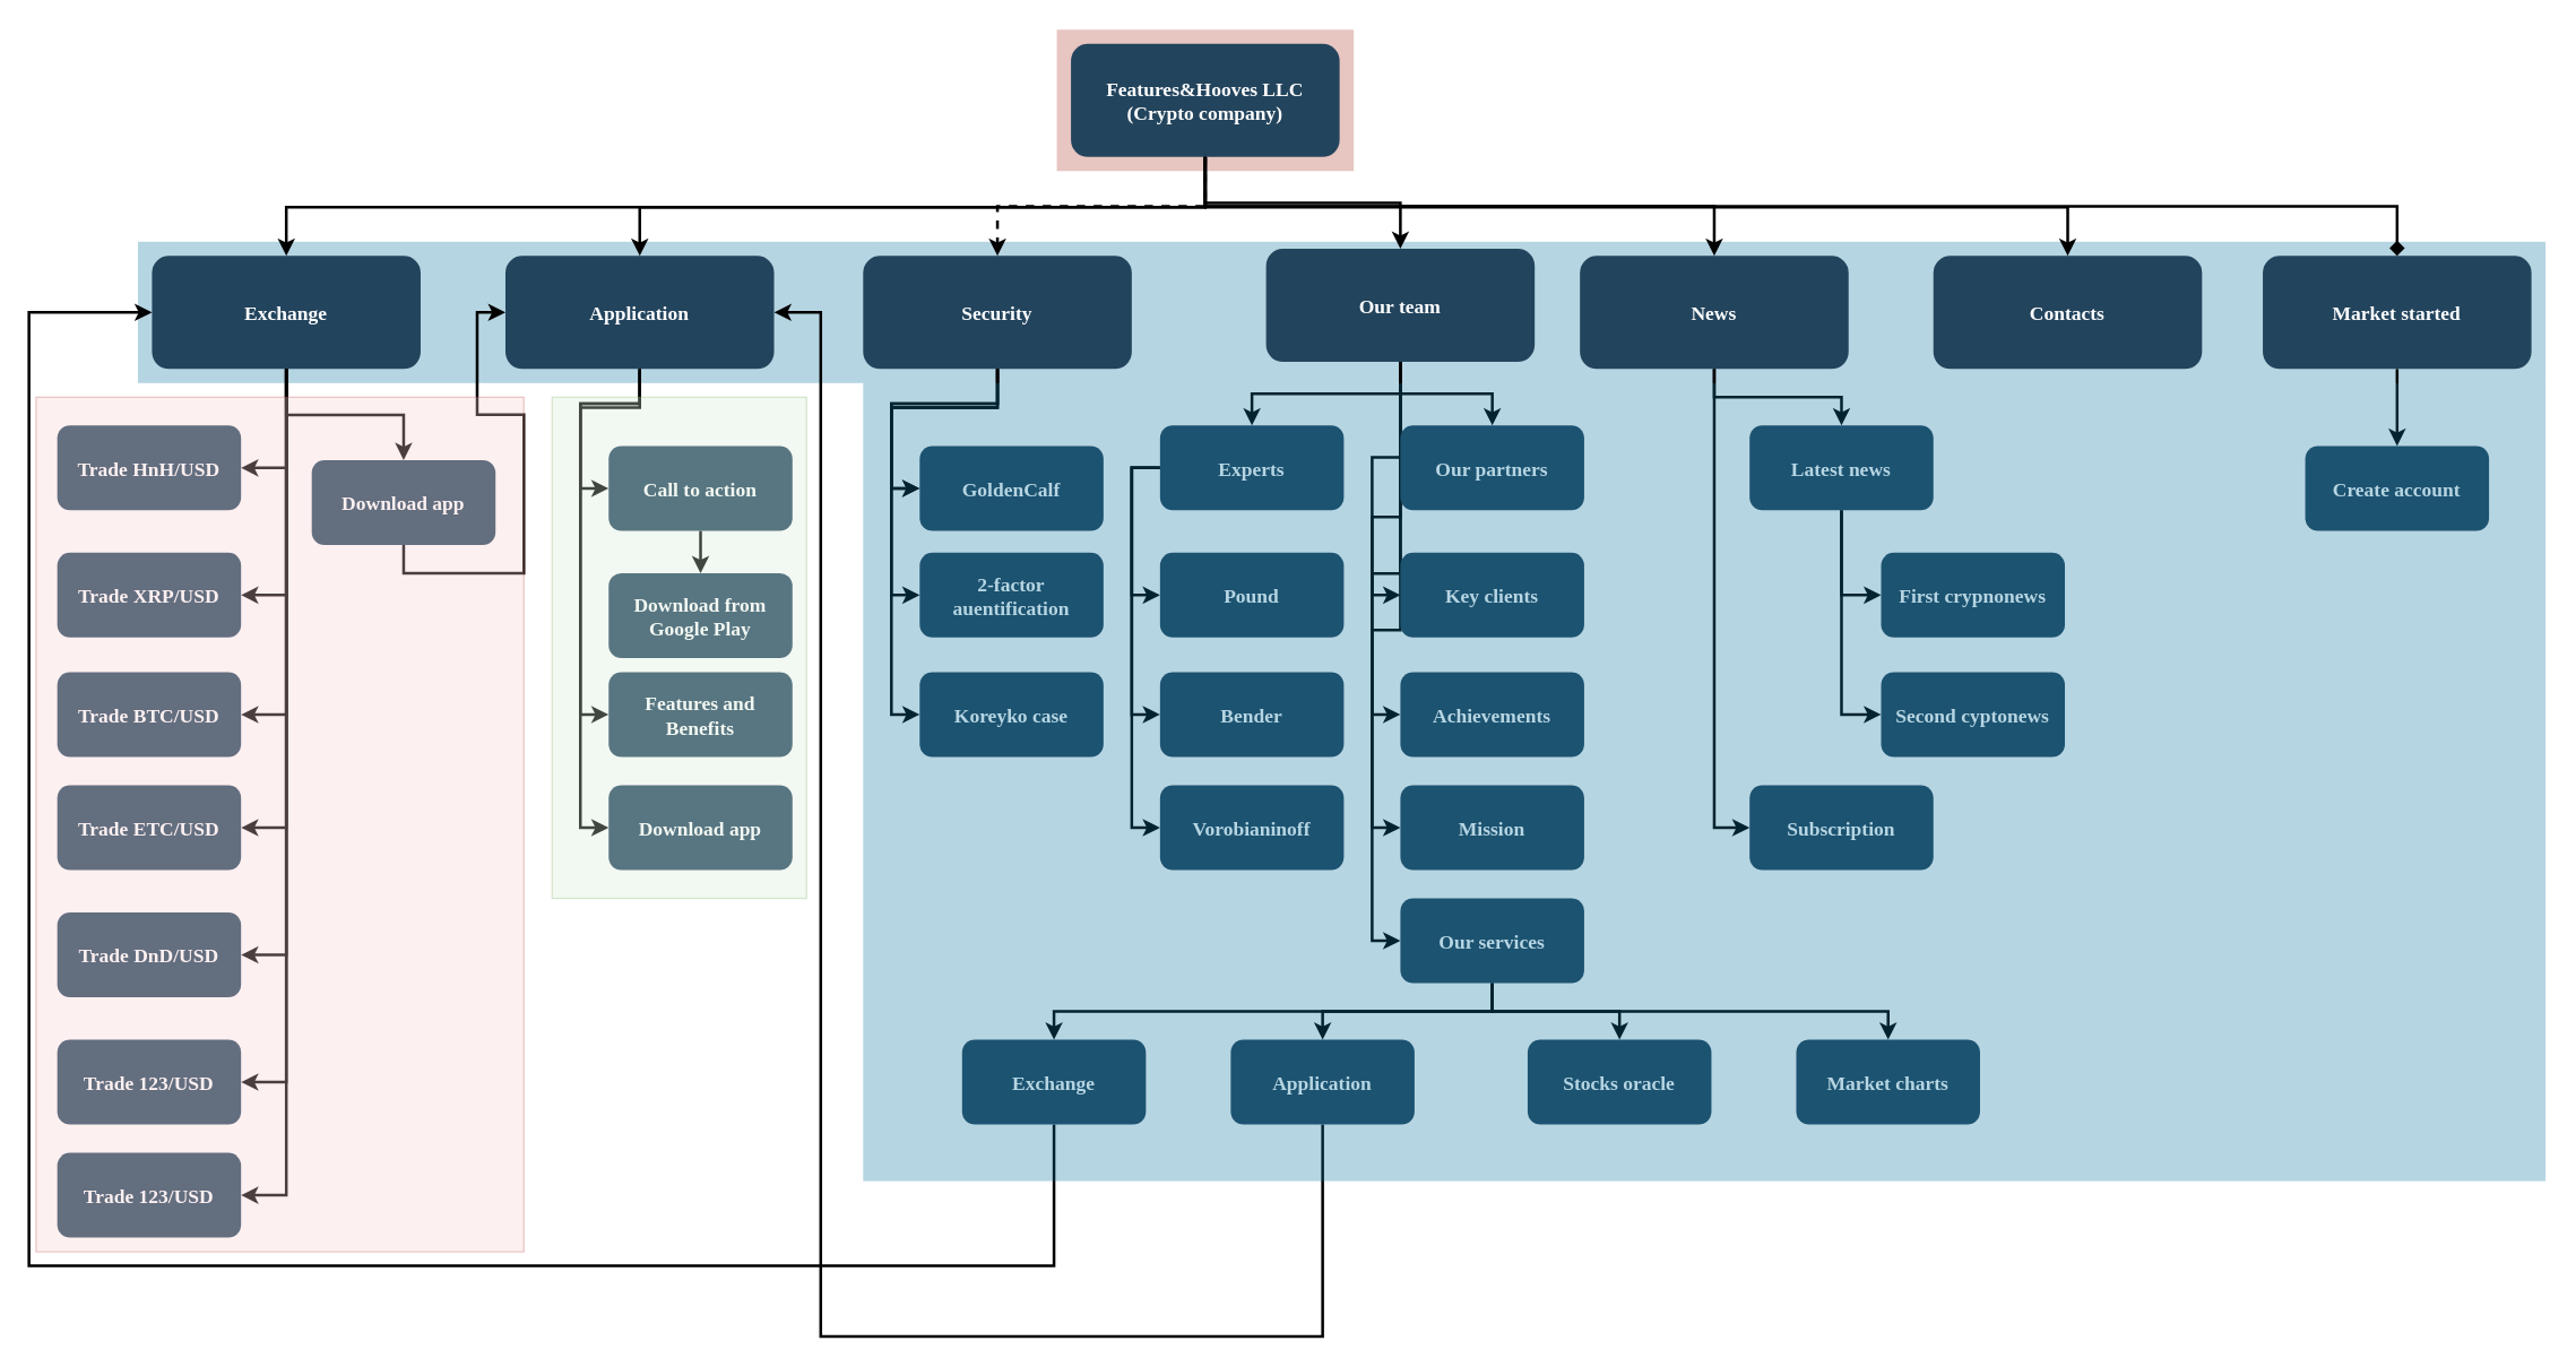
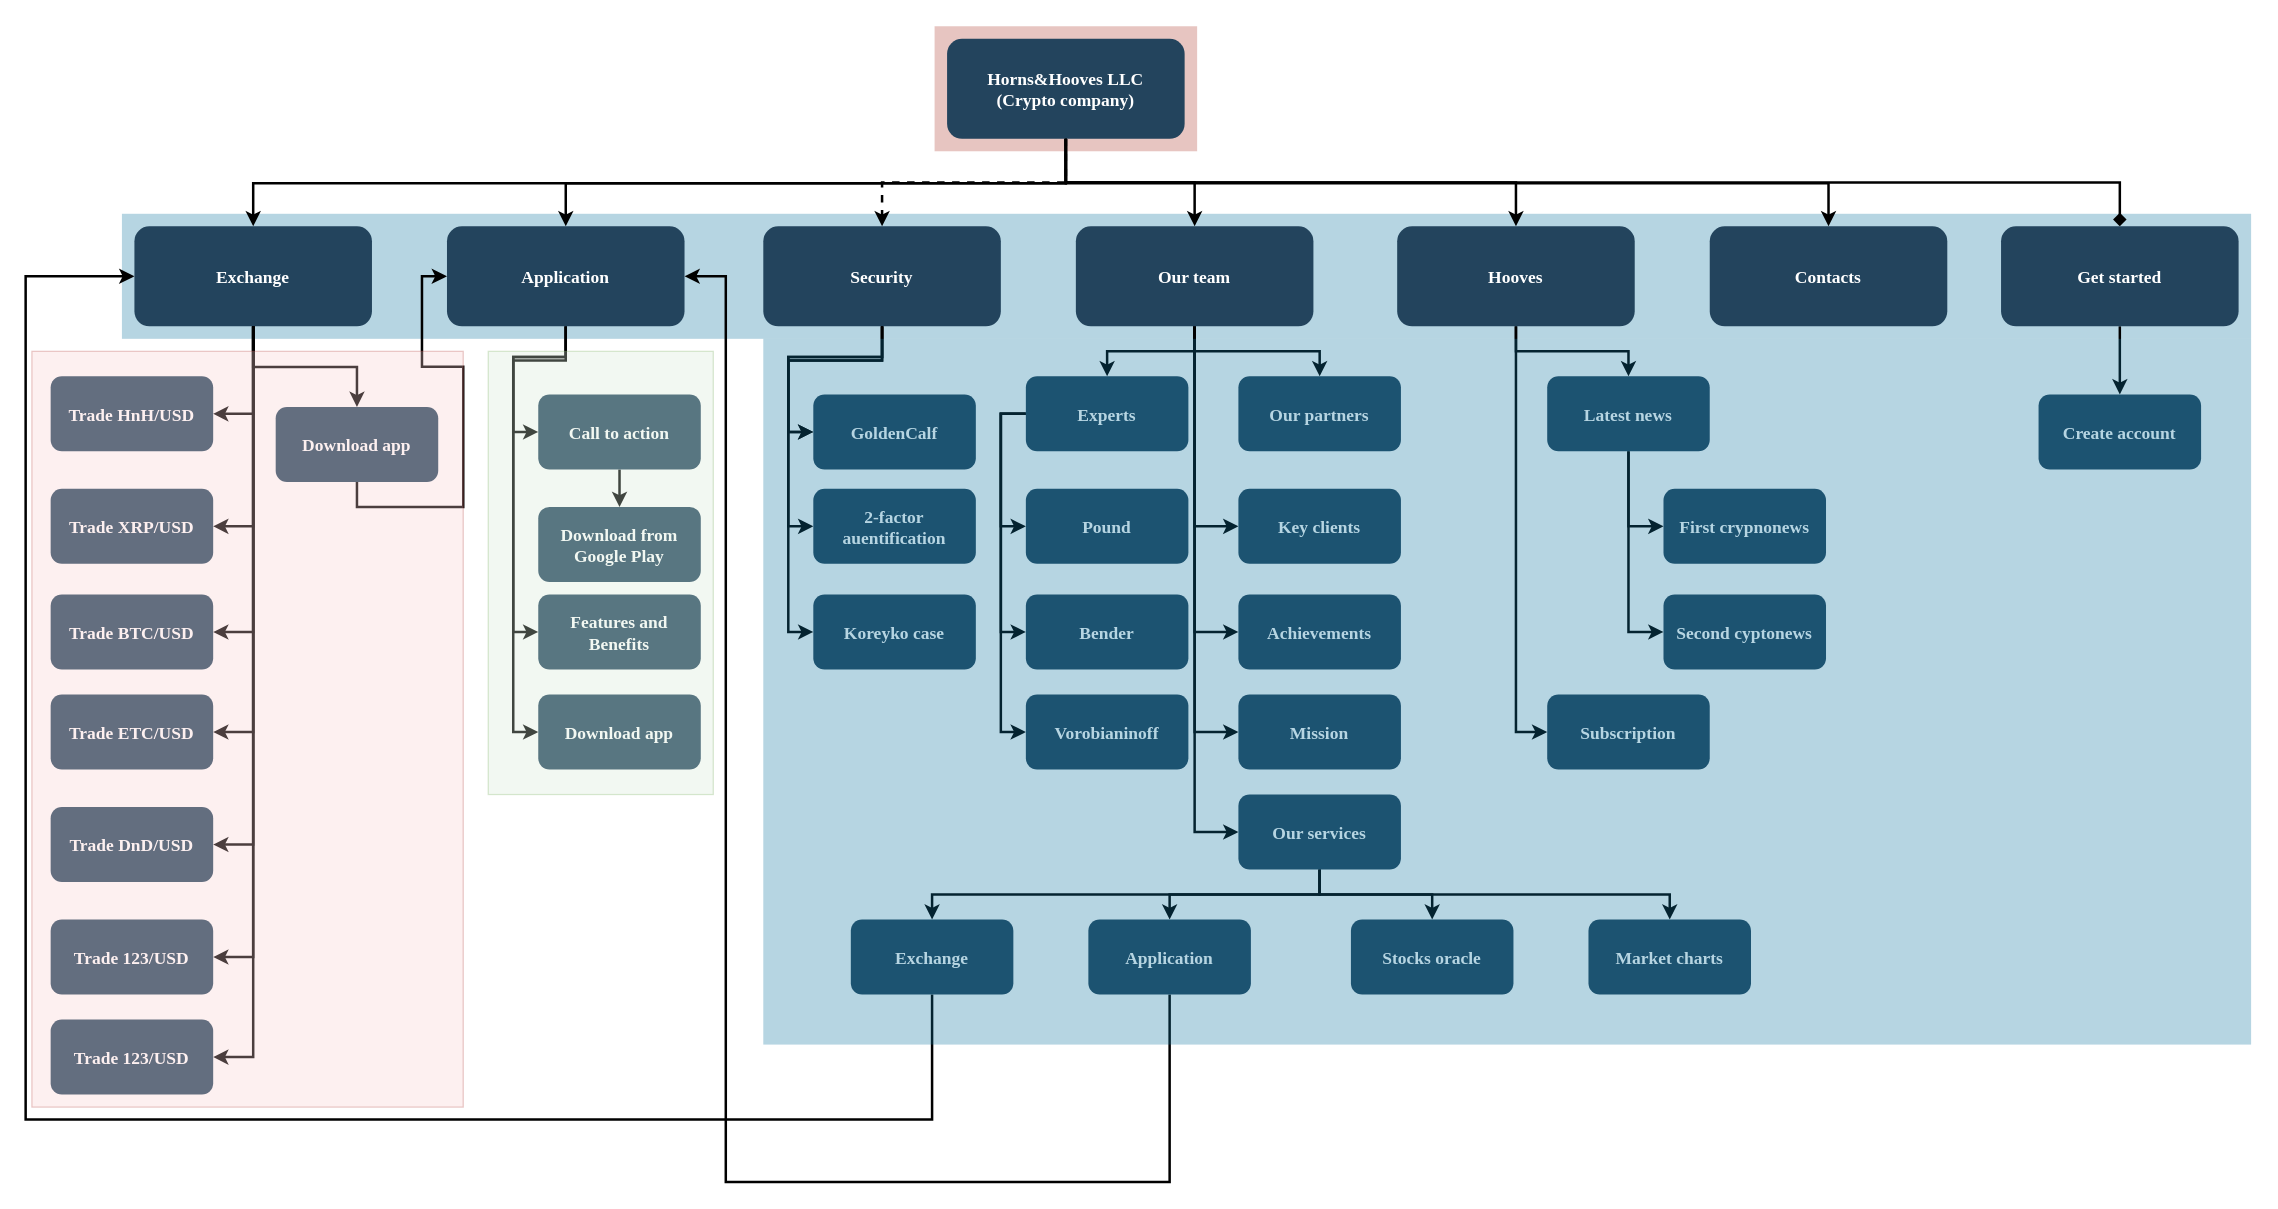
- <mxCell id="8" value="Features&amp;Hooves LLC &#10;(Crypto company)" style="rounded=1;fillColor=#23445D;gradientColor=none;strokeColor=none;fontColor=#FFFFFF;fontStyle=1;fontFamily=Tahoma;fontSize=14" parent="1" vertex="1"><mxGeometry x="757" y="30.5" width="190" height="80" as="geometry" /></mxCell>
+ <mxCell id="8" value="Horns&amp;Hooves LLC &#10;(Crypto company)" style="rounded=1;fillColor=#23445D;gradientColor=none;strokeColor=none;fontColor=#FFFFFF;fontStyle=1;fontFamily=Tahoma;fontSize=14" parent="1" vertex="1"><mxGeometry x="757" y="30.5" width="190" height="80" as="geometry" /></mxCell>
- <mxCell id="53" value="Our team" style="rounded=1;fillColor=#23445D;gradientColor=none;strokeColor=none;fontColor=#FFFFFF;fontStyle=1;fontFamily=Tahoma;fontSize=14" vertex="1" parent="1"><mxGeometry x="895" y="175.5" width="190" height="80" as="geometry" /></mxCell>
+ <mxCell id="53" value="Our team" style="rounded=1;fillColor=#23445D;gradientColor=none;strokeColor=none;fontColor=#FFFFFF;fontStyle=1;fontFamily=Tahoma;fontSize=14" vertex="1" parent="1"><mxGeometry x="860" y="180.5" width="190" height="80" as="geometry" /></mxCell>
- <mxCell id="56" value="News" style="rounded=1;fillColor=#23445D;gradientColor=none;strokeColor=none;fontColor=#FFFFFF;fontStyle=1;fontFamily=Tahoma;fontSize=14" vertex="1" parent="1"><mxGeometry x="1117" y="180.5" width="190" height="80" as="geometry" /></mxCell>
+ <mxCell id="56" value="Hooves" style="rounded=1;fillColor=#23445D;gradientColor=none;strokeColor=none;fontColor=#FFFFFF;fontStyle=1;fontFamily=Tahoma;fontSize=14" vertex="1" parent="1"><mxGeometry x="1117" y="180.5" width="190" height="80" as="geometry" /></mxCell>
- <mxCell id="75" value="Market started" style="rounded=1;fillColor=#23445D;gradientColor=none;strokeColor=none;fontColor=#FFFFFF;fontStyle=1;fontFamily=Tahoma;fontSize=14" vertex="1" parent="1"><mxGeometry x="1600" y="180.5" width="190" height="80" as="geometry" /></mxCell>
+ <mxCell id="75" value="Get started" style="rounded=1;fillColor=#23445D;gradientColor=none;strokeColor=none;fontColor=#FFFFFF;fontStyle=1;fontFamily=Tahoma;fontSize=14" vertex="1" parent="1"><mxGeometry x="1600" y="180.5" width="190" height="80" as="geometry" /></mxCell>
